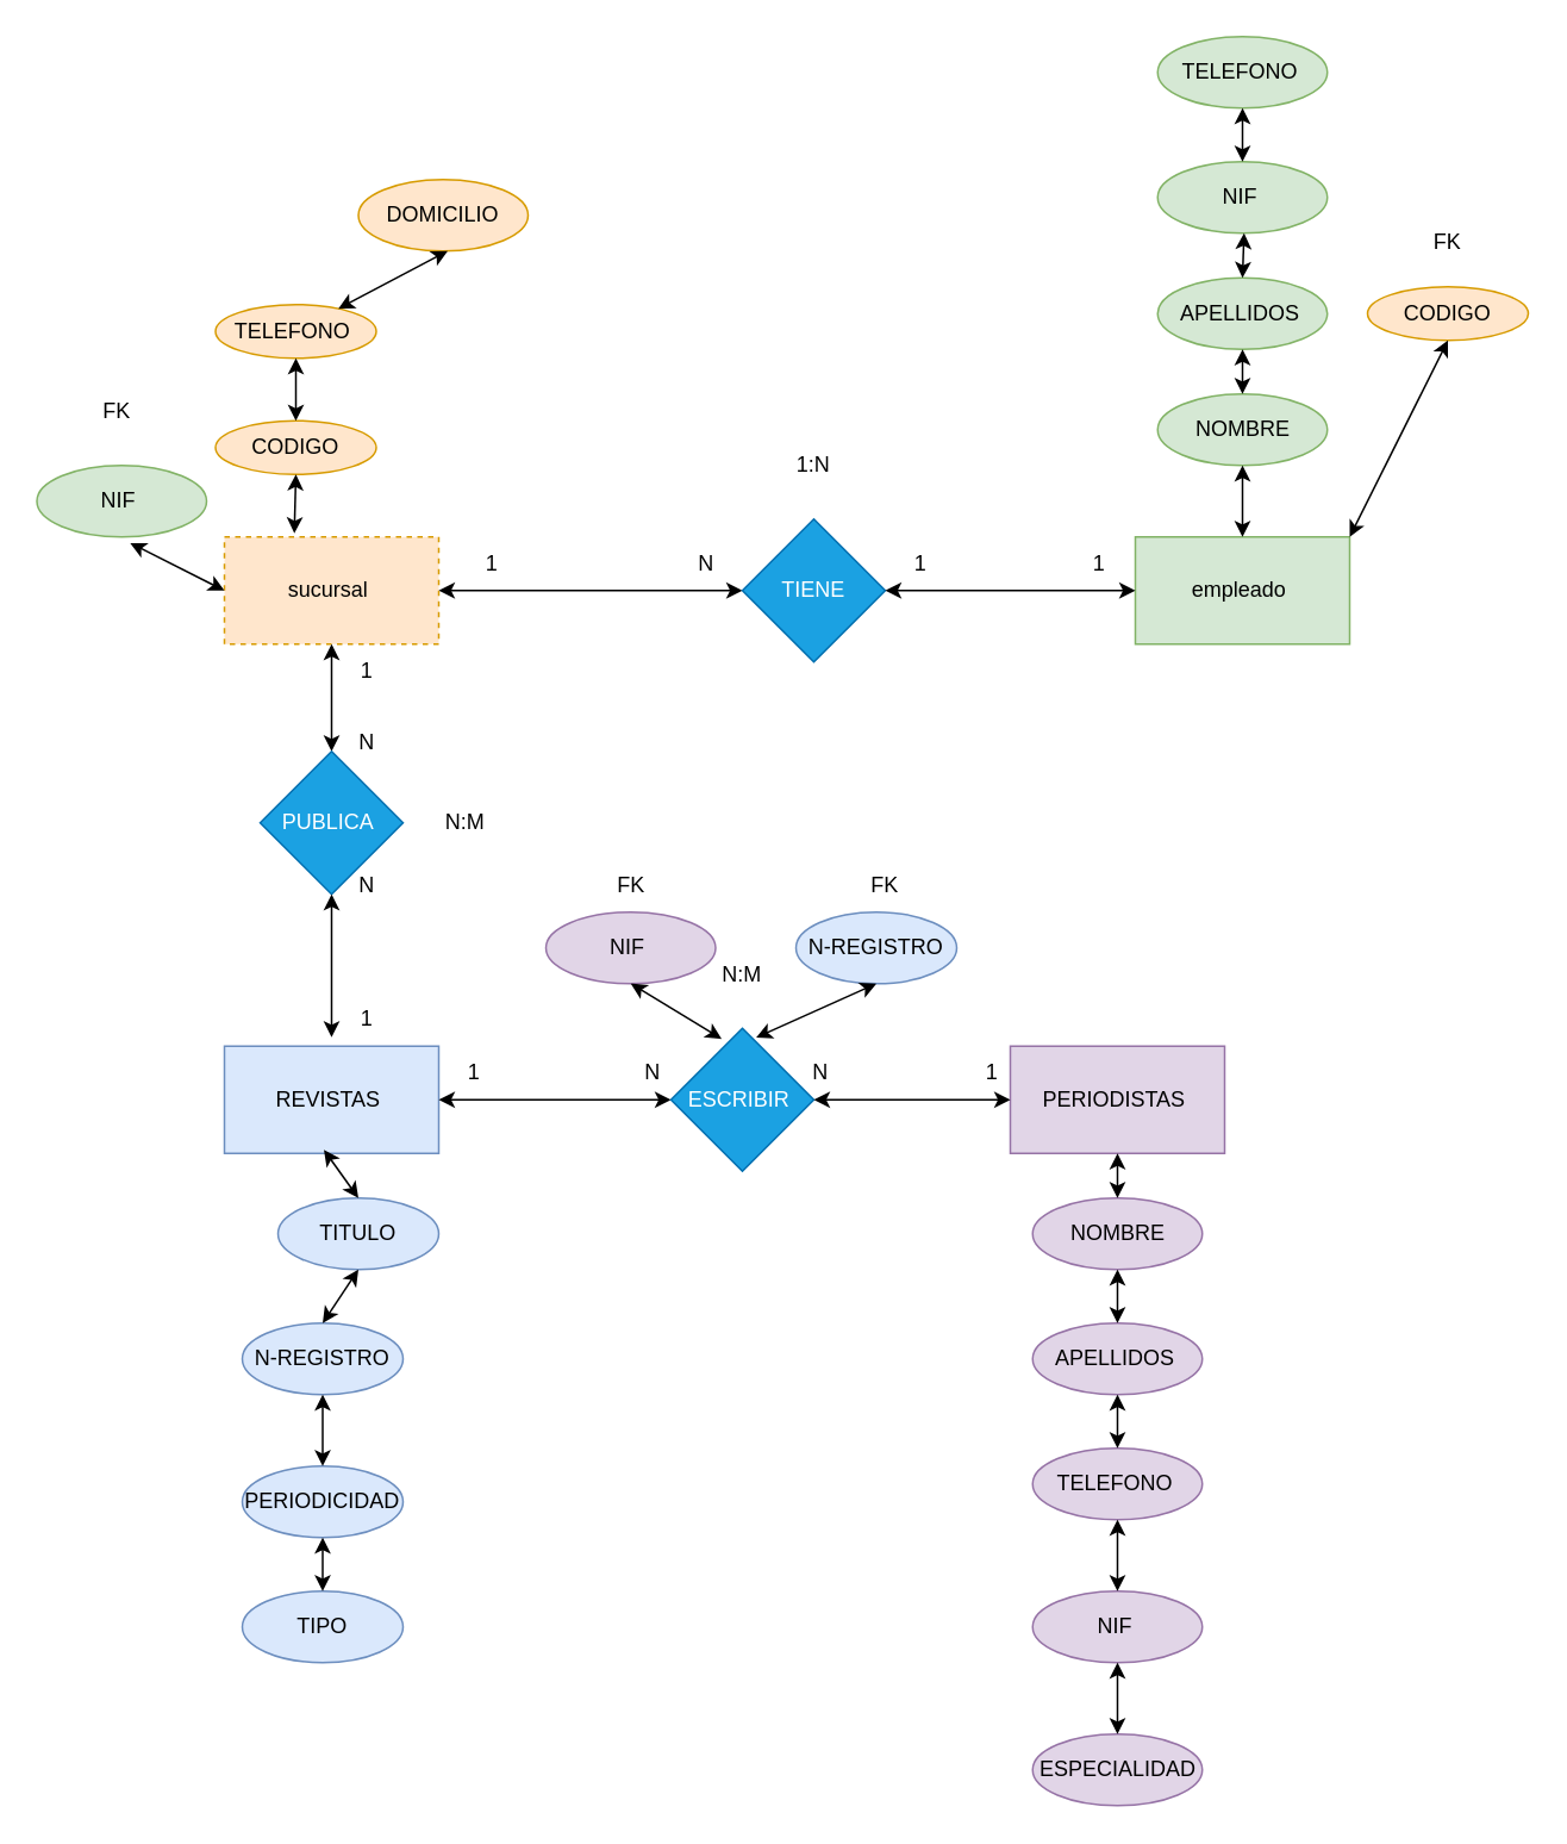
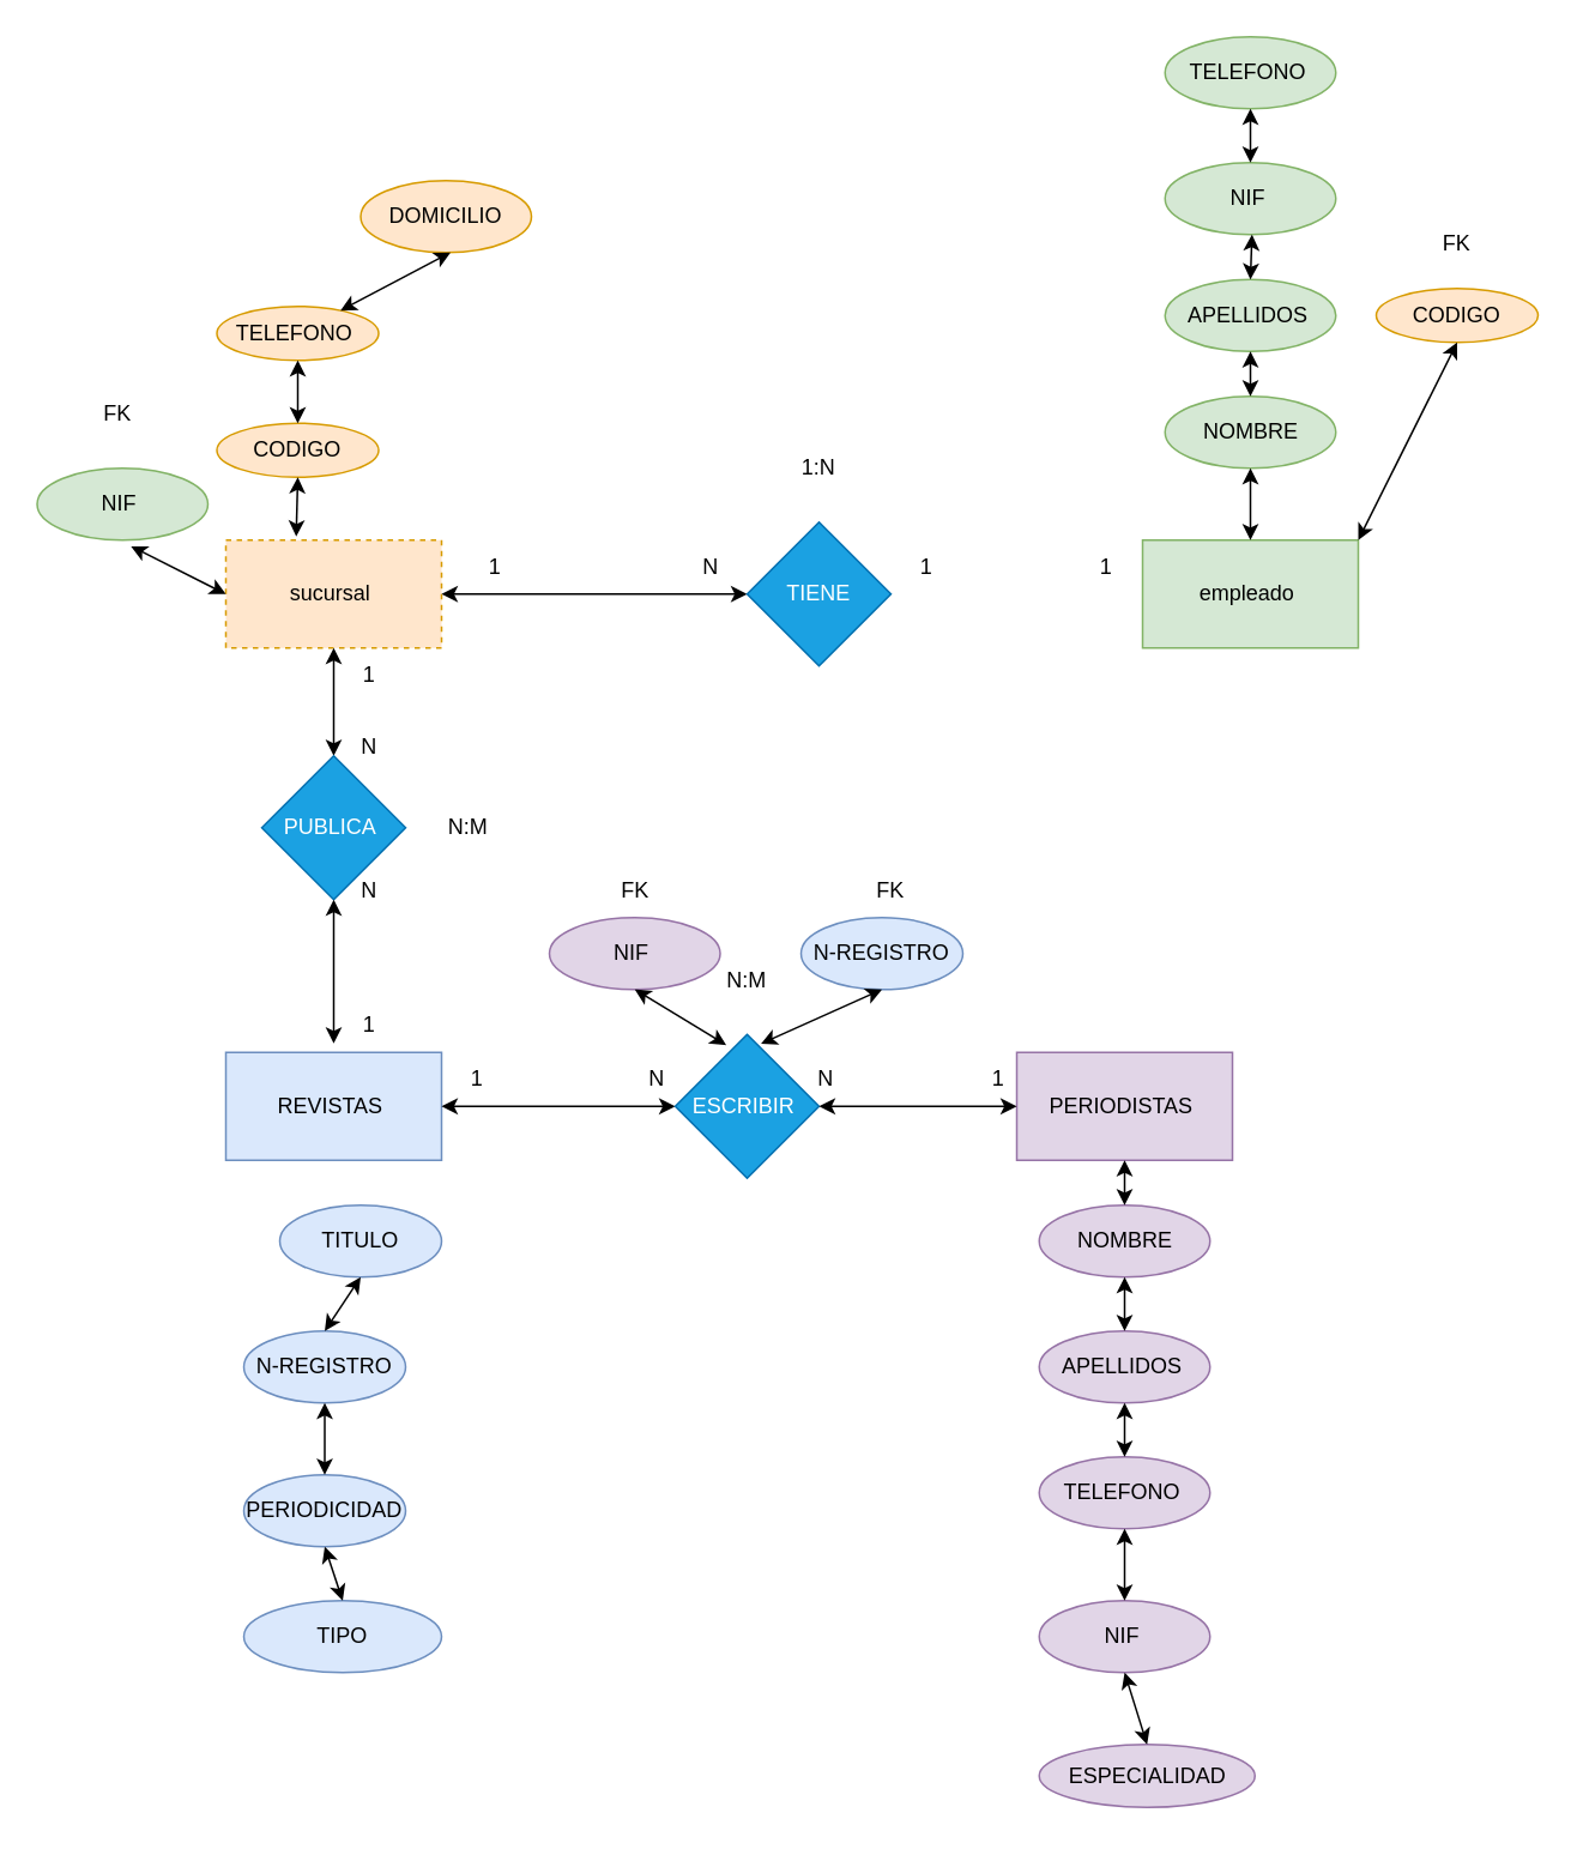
- <mxCell id="6" value="" style="endArrow=classic;startArrow=classic;html=1;rounded=0;entryX=0;entryY=0.5;entryDx=0;entryDy=0;exitX=1;exitY=0.5;exitDx=0;exitDy=0;" edge="1" parent="1" source="5" target="3"><mxGeometry width="50" height="50" relative="1" as="geometry"><mxPoint x="435" y="460" as="sourcePoint" /><mxPoint x="485" y="410" as="targetPoint" /></mxGeometry></mxCell>
- <mxCell id="64" value="" style="endArrow=classic;startArrow=classic;html=1;rounded=0;exitX=0.5;exitY=0;exitDx=0;exitDy=0;entryX=0.464;entryY=0.966;entryDx=0;entryDy=0;entryPerimeter=0;" edge="1" parent="1" source="11" target="18"><mxGeometry width="50" height="50" relative="1" as="geometry"><mxPoint x="395" y="780" as="sourcePoint" /><mxPoint x="180" y="650" as="targetPoint" /></mxGeometry></mxCell>
- <mxCell id="28" value="TIPO" style="ellipse;whiteSpace=wrap;html=1;fillColor=#dae8fc;strokeColor=#6c8ebf;" vertex="1" parent="1"><mxGeometry x="135" y="890" width="90" height="40" as="geometry" /></mxCell>
+ <mxCell id="28" value="TIPO" style="ellipse;whiteSpace=wrap;html=1;fillColor=#dae8fc;strokeColor=#6c8ebf;" vertex="1" parent="1"><mxGeometry x="135" y="890" width="110" height="40" as="geometry" /></mxCell>
- <mxCell id="42" value="ESPECIALIDAD" style="ellipse;whiteSpace=wrap;html=1;fillColor=#e1d5e7;strokeColor=#9673a6;" vertex="1" parent="1"><mxGeometry x="577.5" y="970" width="95" height="40" as="geometry" /></mxCell>
+ <mxCell id="42" value="ESPECIALIDAD" style="ellipse;whiteSpace=wrap;html=1;fillColor=#e1d5e7;strokeColor=#9673a6;" vertex="1" parent="1"><mxGeometry x="577.5" y="970" width="120" height="35" as="geometry" /></mxCell>
